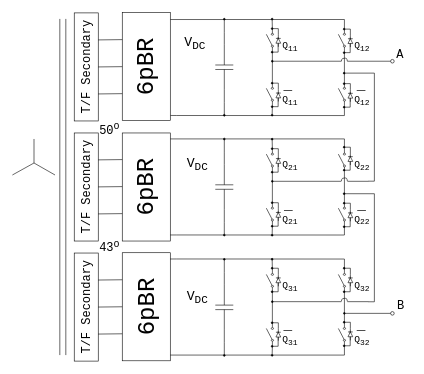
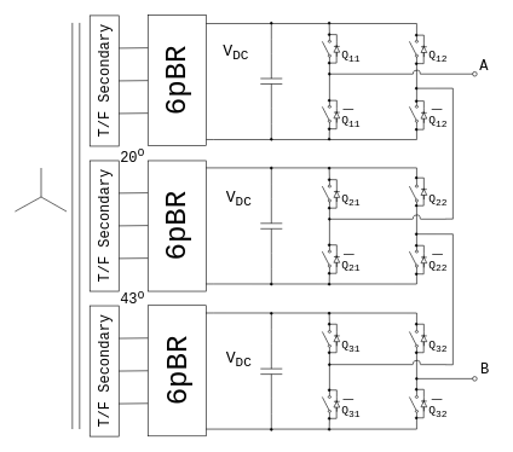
- <mxCell id="132" value="50&lt;sup&gt;o&lt;/sup&gt;" style="text;html=1;resizable=0;points=[];autosize=1;align=left;verticalAlign=top;spacingTop=-4;fontSize=20;fontFamily=Courier New;" vertex="1" parent="1"><mxGeometry x="163" y="197.5" width="50" height="30" as="geometry" /></mxCell>
+ <mxCell id="132" value="20&lt;sup&gt;o&lt;/sup&gt;" style="text;html=1;resizable=0;points=[];autosize=1;align=left;verticalAlign=top;spacingTop=-4;fontSize=20;fontFamily=Courier New;" vertex="1" parent="1"><mxGeometry x="163" y="197.5" width="50" height="30" as="geometry" /></mxCell>
